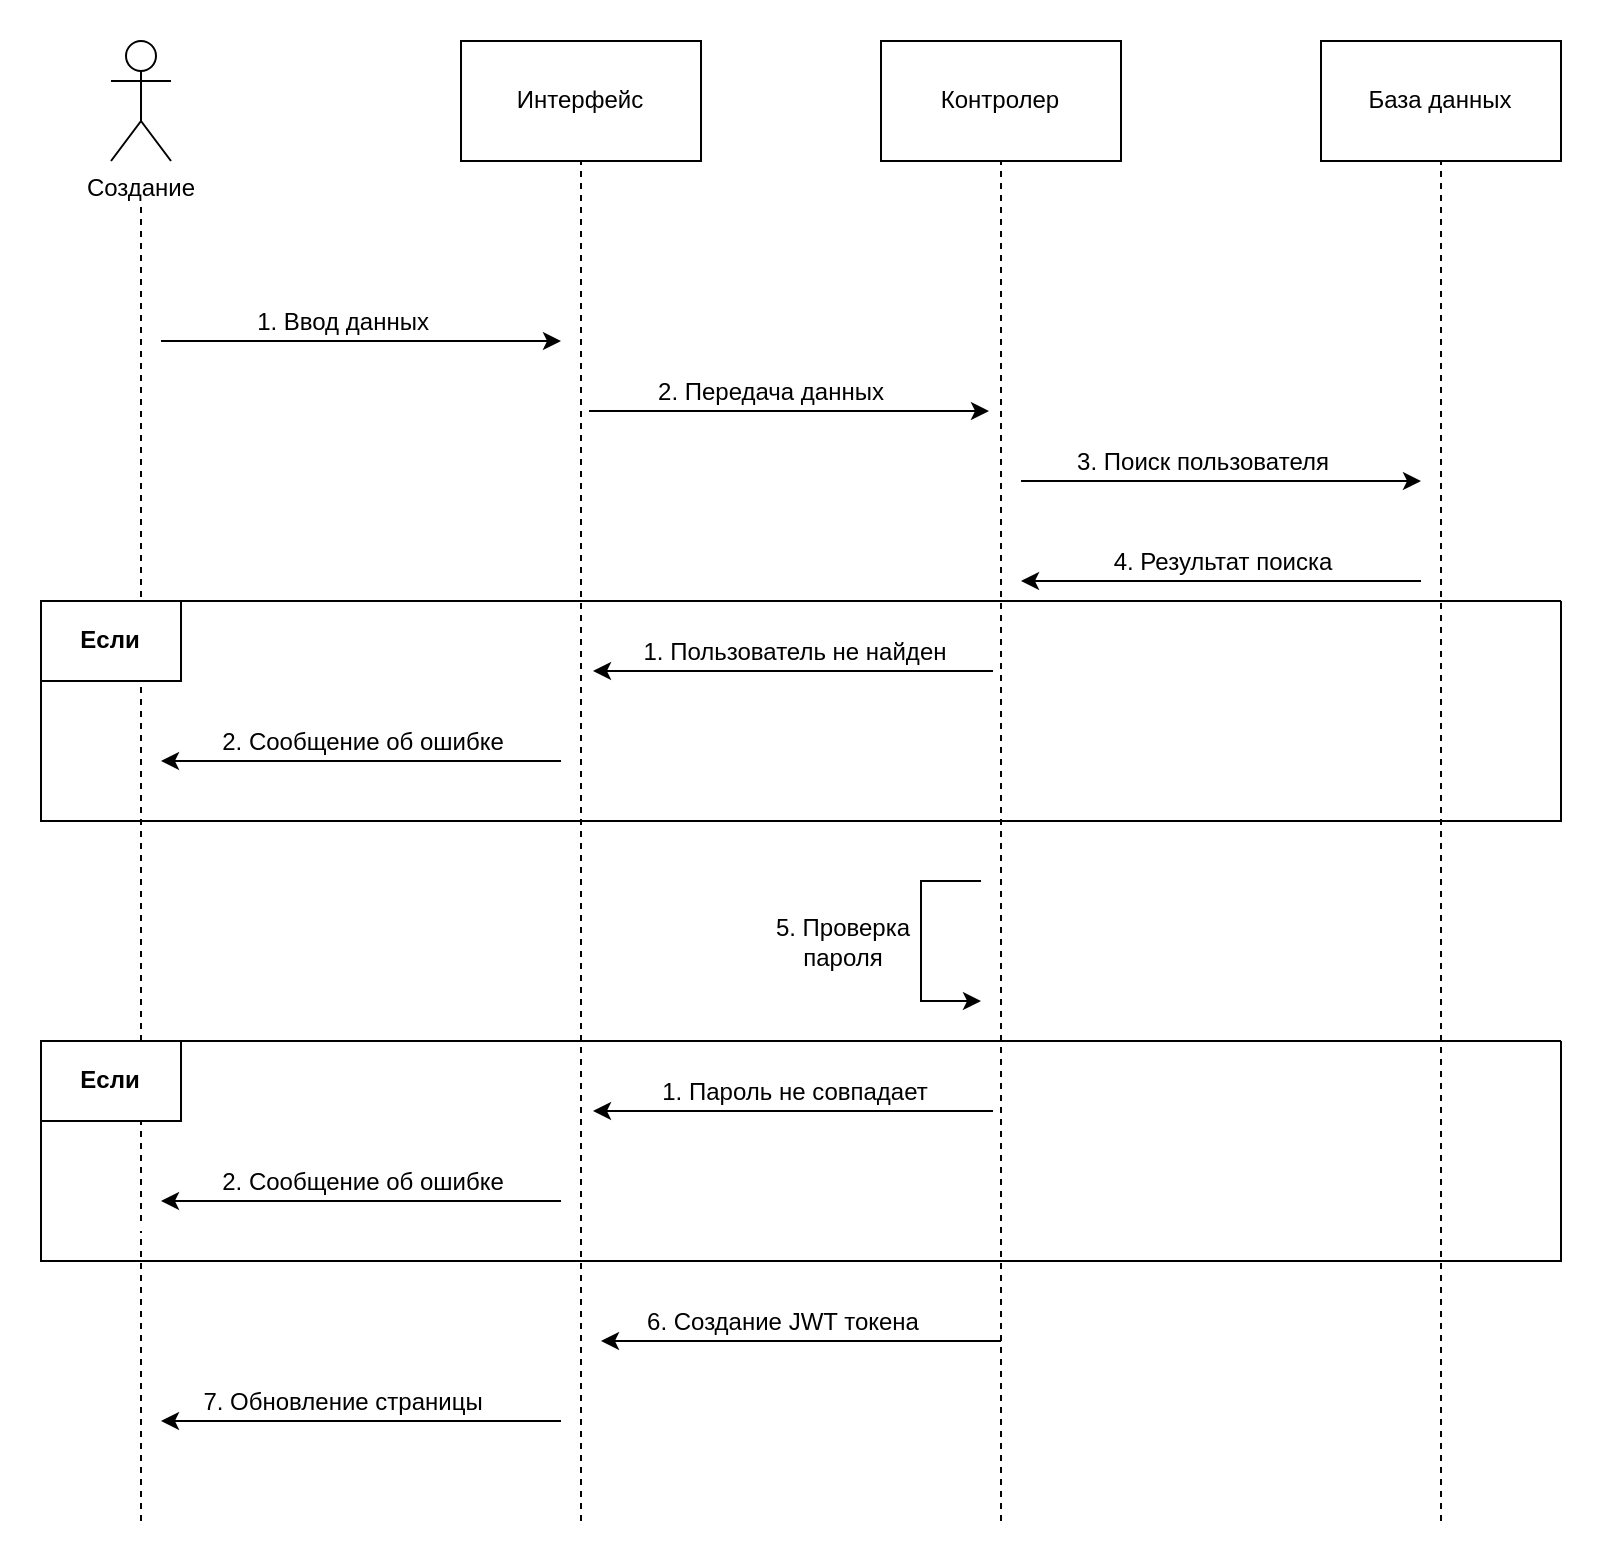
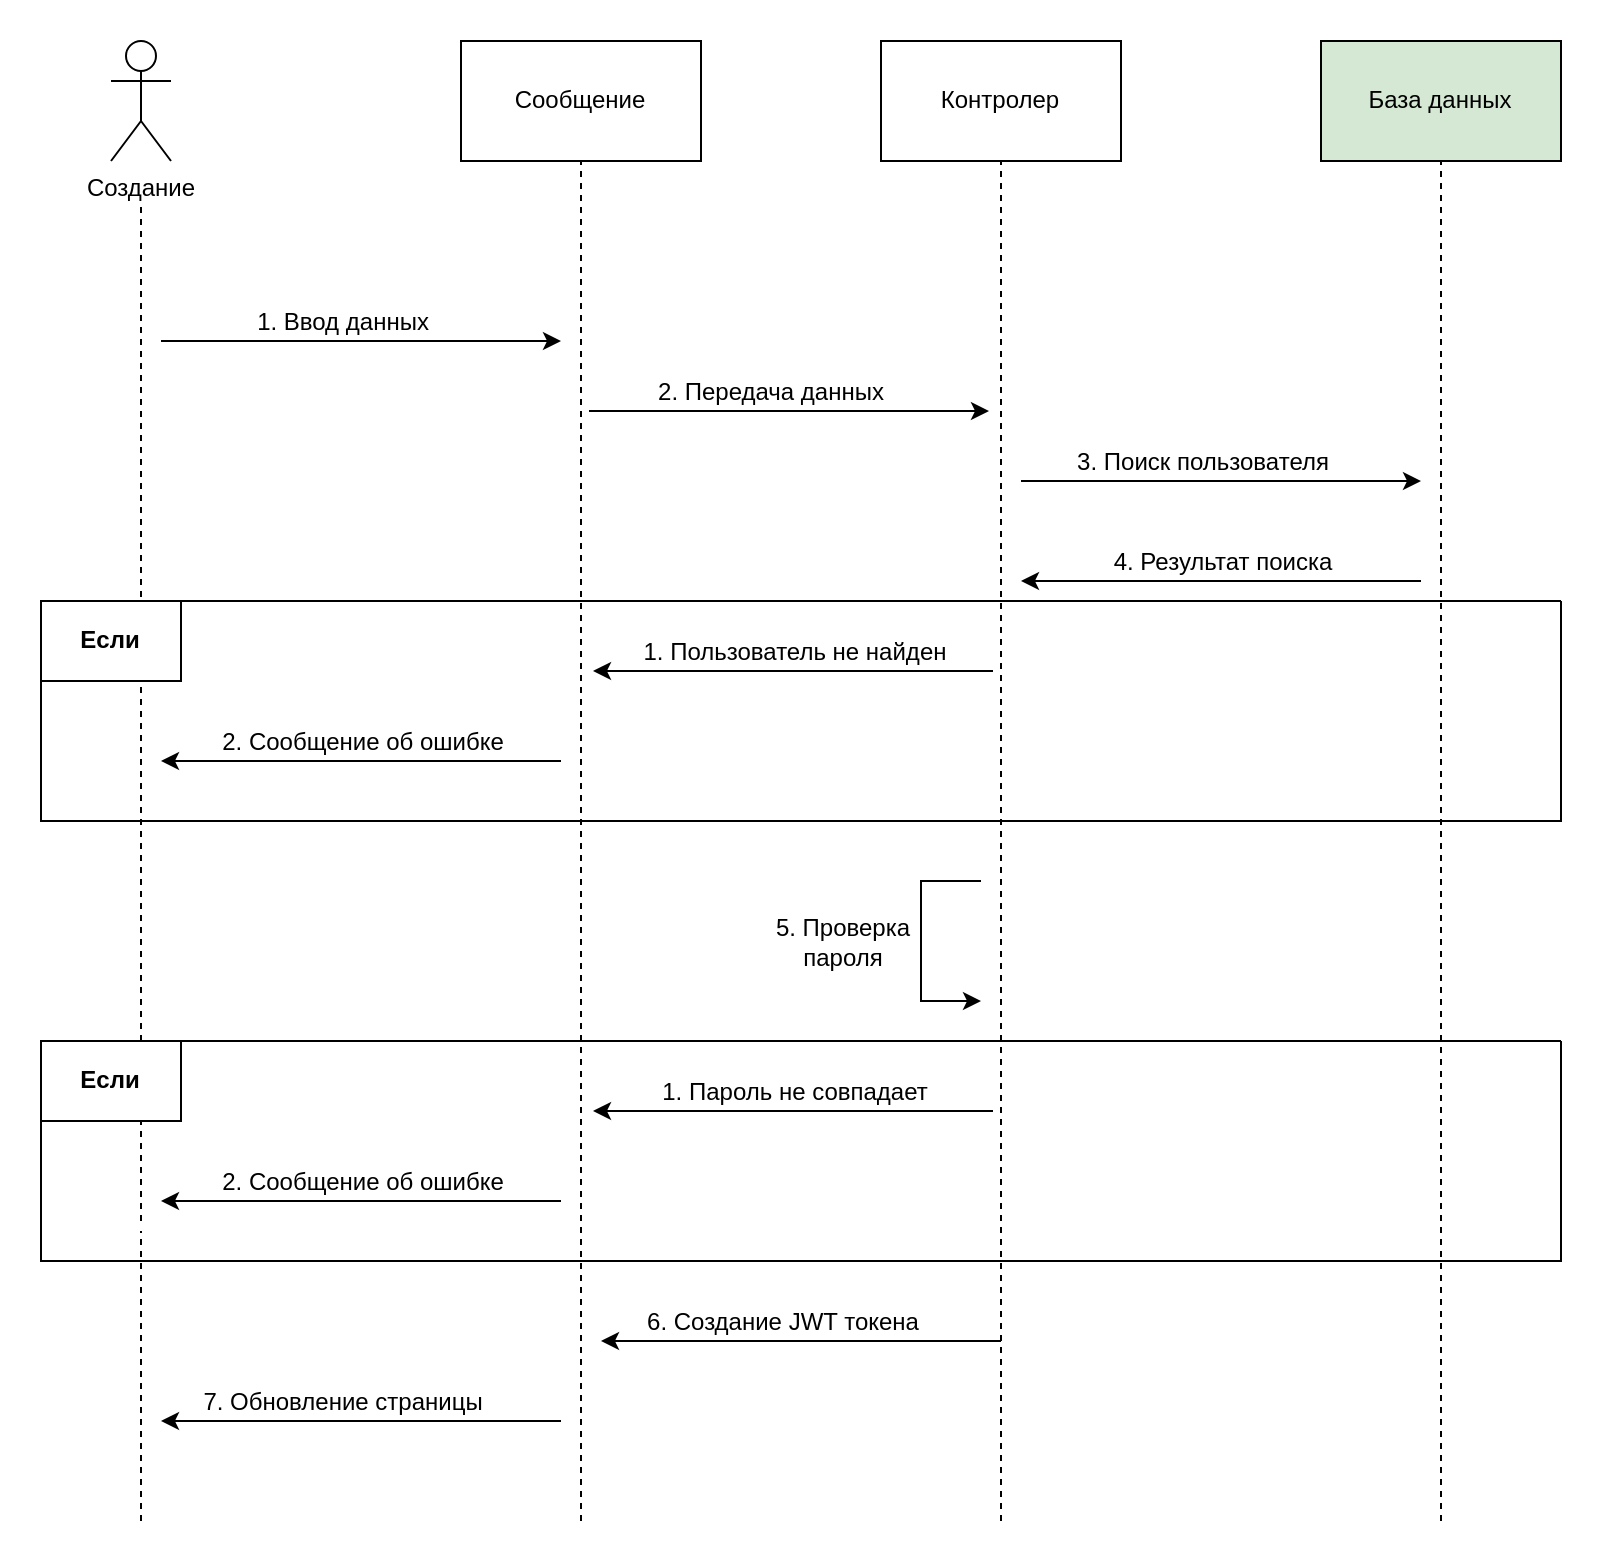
- <mxCell id="3" value="Интерфейс" style="rounded=0;whiteSpace=wrap;html=1;" parent="1" vertex="1"><mxGeometry x="230" y="20" width="120" height="60" as="geometry" /></mxCell>
+ <mxCell id="3" value="Сообщение" style="rounded=0;whiteSpace=wrap;html=1;" parent="1" vertex="1"><mxGeometry x="230" y="20" width="120" height="60" as="geometry" /></mxCell>
- <mxCell id="5" value="База данных" style="rounded=0;whiteSpace=wrap;html=1;" parent="1" vertex="1"><mxGeometry x="660" y="20" width="120" height="60" as="geometry" /></mxCell>
+ <mxCell id="5" value="База данных" style="rounded=0;whiteSpace=wrap;html=1;fillColor=#d5e8d4;" parent="1" vertex="1"><mxGeometry x="660" y="20" width="120" height="60" as="geometry" /></mxCell>
